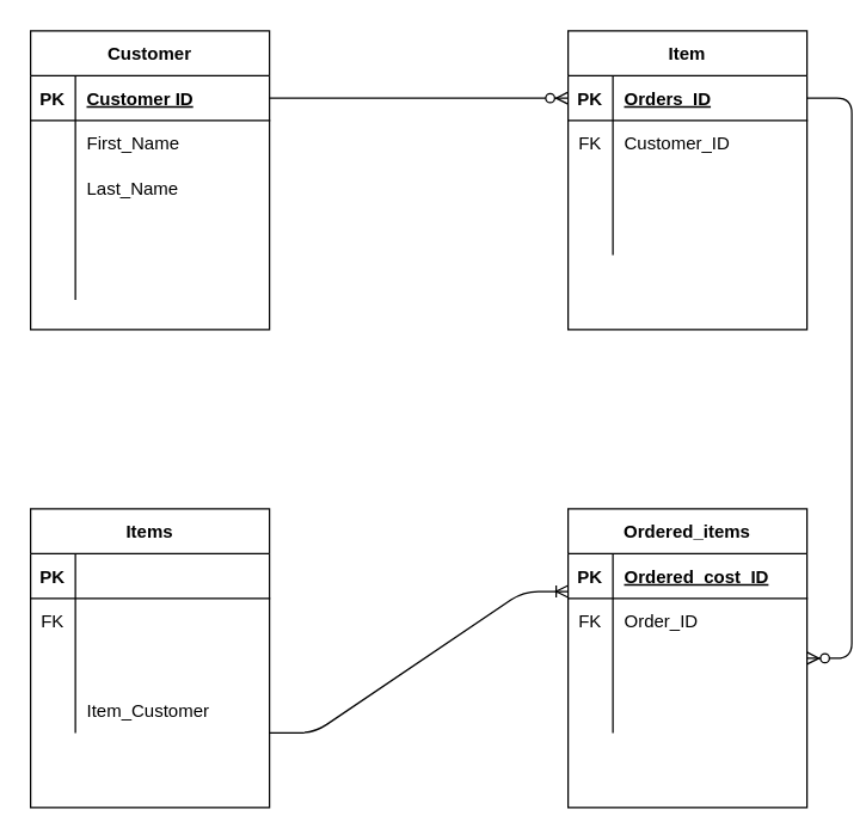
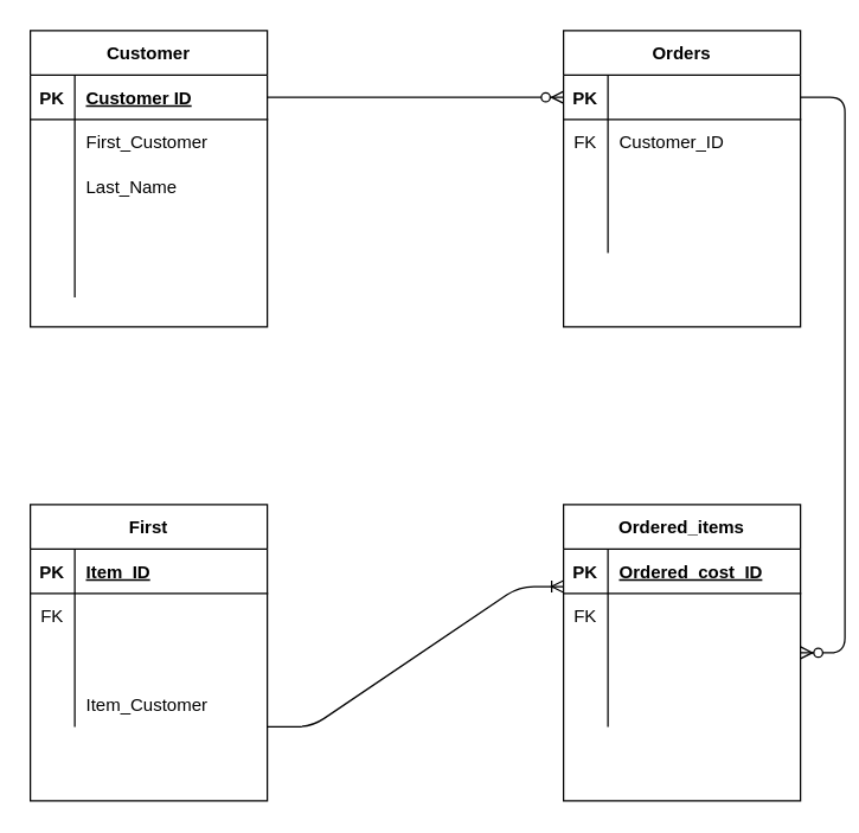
- <mxCell id="29" value="Item" style="shape=table;startSize=30;container=1;collapsible=1;childLayout=tableLayout;fixedRows=1;rowLines=0;fontStyle=1;align=center;resizeLast=1;" vertex="1" parent="1"><mxGeometry x="380" y="20" width="160" height="200" as="geometry" /></mxCell>
+ <mxCell id="29" value="Orders" style="shape=table;startSize=30;container=1;collapsible=1;childLayout=tableLayout;fixedRows=1;rowLines=0;fontStyle=1;align=center;resizeLast=1;" vertex="1" parent="1"><mxGeometry x="380" y="20" width="160" height="200" as="geometry" /></mxCell>
- <mxCell id="32" value="Orders_ID" style="shape=partialRectangle;connectable=0;fillColor=none;top=0;left=0;bottom=0;right=0;align=left;spacingLeft=6;fontStyle=5;overflow=hidden;" vertex="1" parent="30"><mxGeometry x="30" width="130" height="30" as="geometry" /></mxCell>
- <mxCell id="8" value="First_Name" style="shape=partialRectangle;connectable=0;fillColor=none;top=0;left=0;bottom=0;right=0;align=left;spacingLeft=6;overflow=hidden;" parent="6" vertex="1"><mxGeometry x="30" width="130" height="30" as="geometry" /></mxCell>
+ <mxCell id="8" value="First_Customer" style="shape=partialRectangle;connectable=0;fillColor=none;top=0;left=0;bottom=0;right=0;align=left;spacingLeft=6;overflow=hidden;" parent="6" vertex="1"><mxGeometry x="30" width="130" height="30" as="geometry" /></mxCell>
- <mxCell id="18" value="Items" style="shape=table;startSize=30;container=1;collapsible=1;childLayout=tableLayout;fixedRows=1;rowLines=0;fontStyle=1;align=center;resizeLast=1;" vertex="1" parent="1"><mxGeometry x="20" y="340" width="160" height="200" as="geometry" /></mxCell>
+ <mxCell id="18" value="First" style="shape=table;startSize=30;container=1;collapsible=1;childLayout=tableLayout;fixedRows=1;rowLines=0;fontStyle=1;align=center;resizeLast=1;" vertex="1" parent="1"><mxGeometry x="20" y="340" width="160" height="200" as="geometry" /></mxCell>
+ <mxCell id="21" value="Item_ID" style="shape=partialRectangle;connectable=0;fillColor=none;top=0;left=0;bottom=0;right=0;align=left;spacingLeft=6;fontStyle=5;overflow=hidden;" vertex="1" parent="19"><mxGeometry x="30" width="130" height="30" as="geometry" /></mxCell>
- <mxCell id="48" value="Order_ID" style="shape=partialRectangle;connectable=0;fillColor=none;top=0;left=0;bottom=0;right=0;align=left;spacingLeft=6;overflow=hidden;" vertex="1" parent="46"><mxGeometry x="30" width="130" height="30" as="geometry" /></mxCell>
